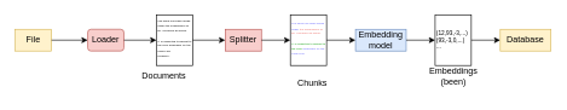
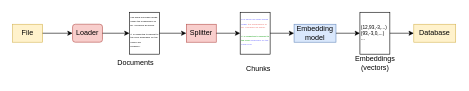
- <mxCell id="16" value="&lt;div&gt;Embeddings&lt;/div&gt;&lt;div&gt;(been)&lt;br&gt;&lt;/div&gt;" style="text;html=1;align=center;verticalAlign=middle;resizable=0;points=[];autosize=1;strokeColor=none;fillColor=none;" vertex="1" parent="1"><mxGeometry x="580" y="85" width="90" height="40" as="geometry" /></mxCell>
+ <mxCell id="16" value="&lt;div&gt;Embeddings&lt;/div&gt;&lt;div&gt;(vectors)&lt;br&gt;&lt;/div&gt;" style="text;html=1;align=center;verticalAlign=middle;resizable=0;points=[];autosize=1;strokeColor=none;fillColor=none;" vertex="1" parent="1"><mxGeometry x="580" y="85" width="90" height="40" as="geometry" /></mxCell>
